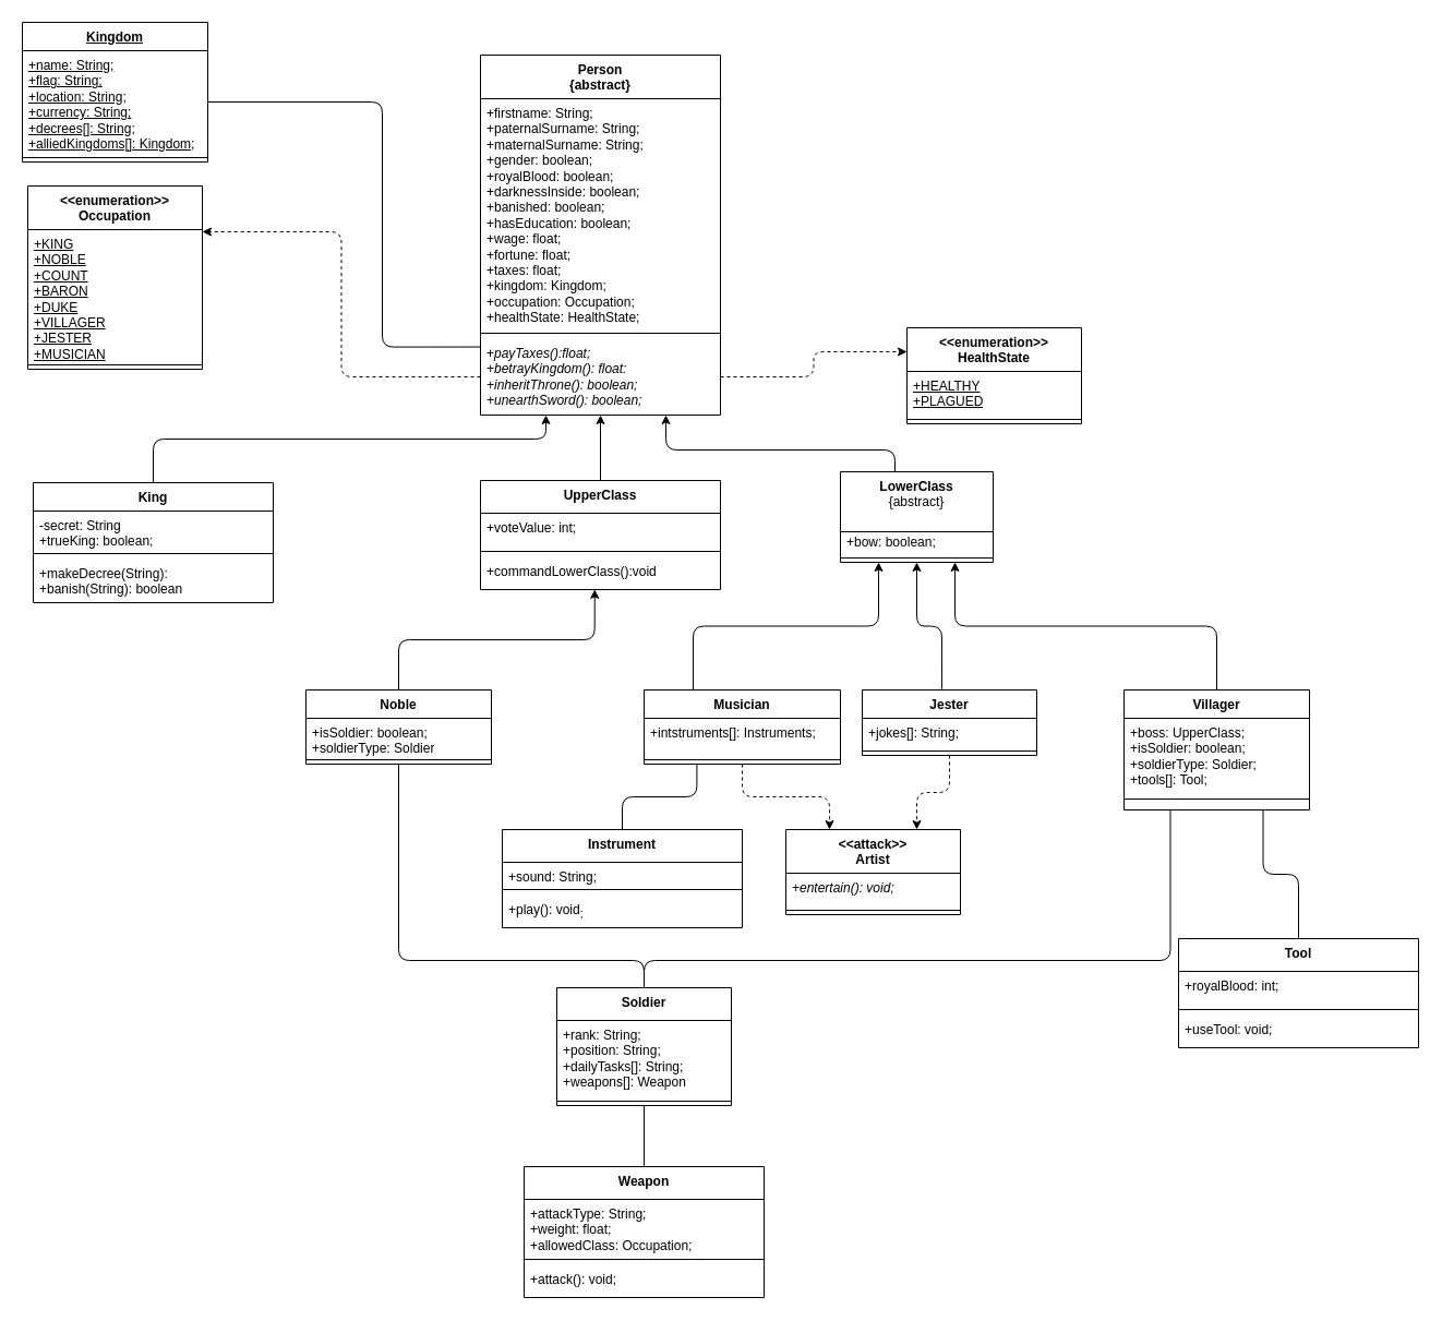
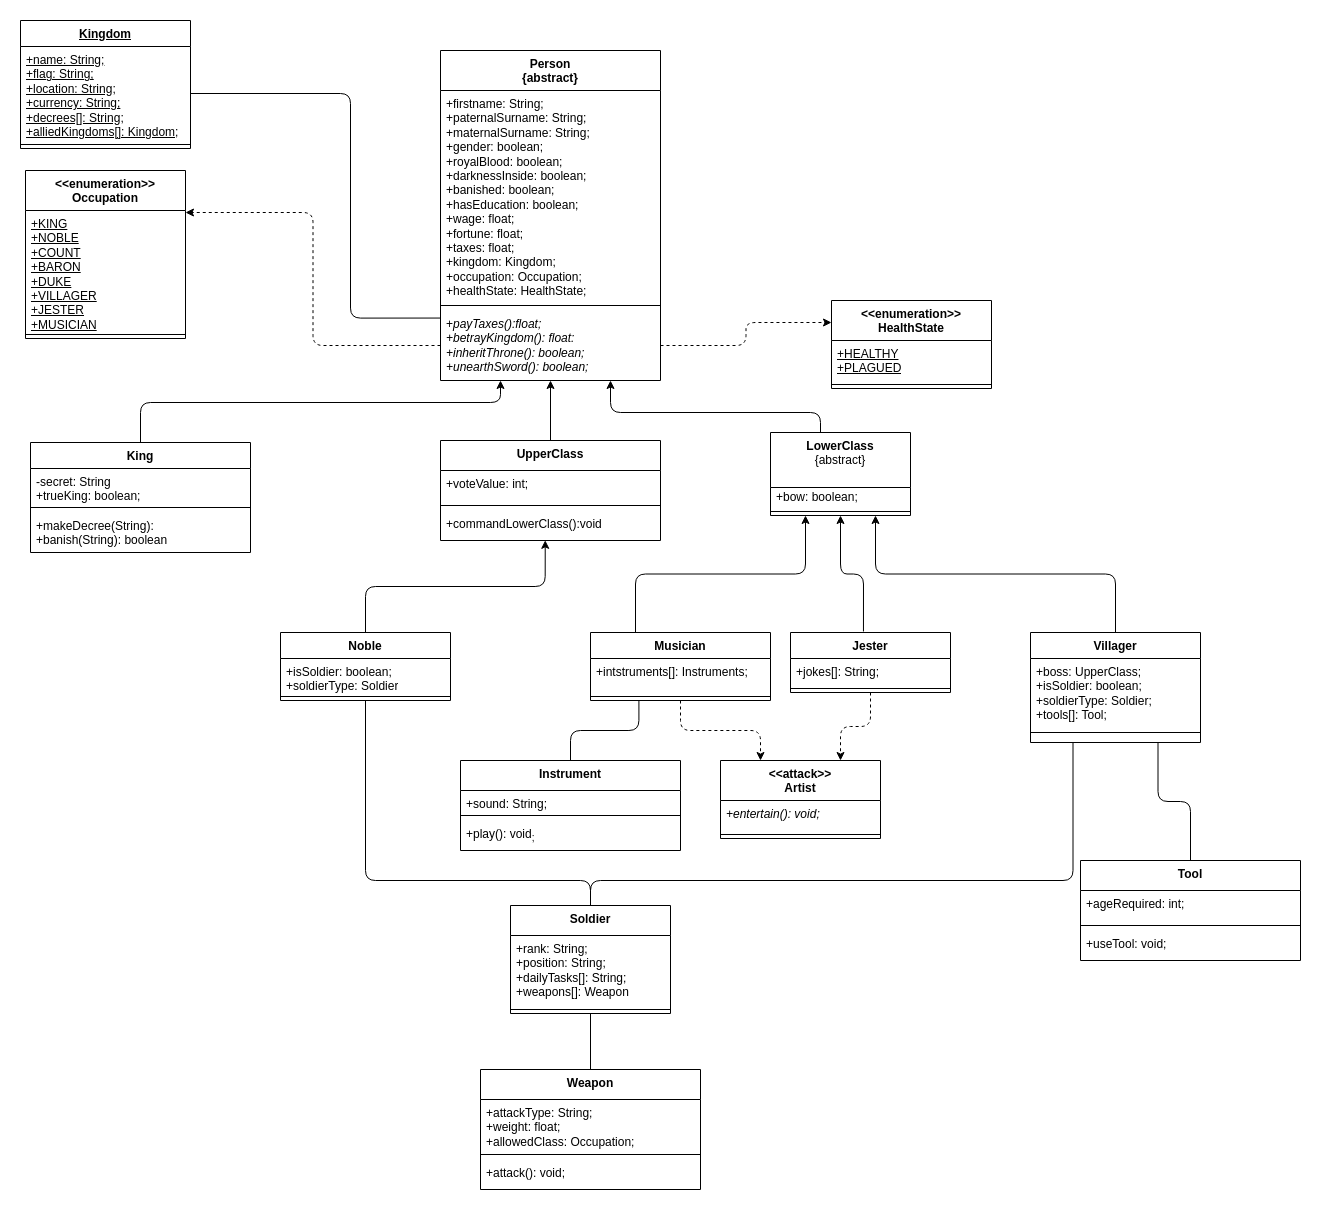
- <mxCell id="54" value="+royalBlood: int;" style="text;strokeColor=none;fillColor=none;align=left;verticalAlign=top;spacingLeft=4;spacingRight=4;overflow=hidden;rotatable=0;points=[[0,0.5],[1,0.5]];portConstraint=eastwest;whiteSpace=wrap;html=1;" parent="53" vertex="1"><mxGeometry y="30" width="220" height="30" as="geometry" /></mxCell>
+ <mxCell id="54" value="+ageRequired: int;" style="text;strokeColor=none;fillColor=none;align=left;verticalAlign=top;spacingLeft=4;spacingRight=4;overflow=hidden;rotatable=0;points=[[0,0.5],[1,0.5]];portConstraint=eastwest;whiteSpace=wrap;html=1;" parent="53" vertex="1"><mxGeometry y="30" width="220" height="30" as="geometry" /></mxCell>
